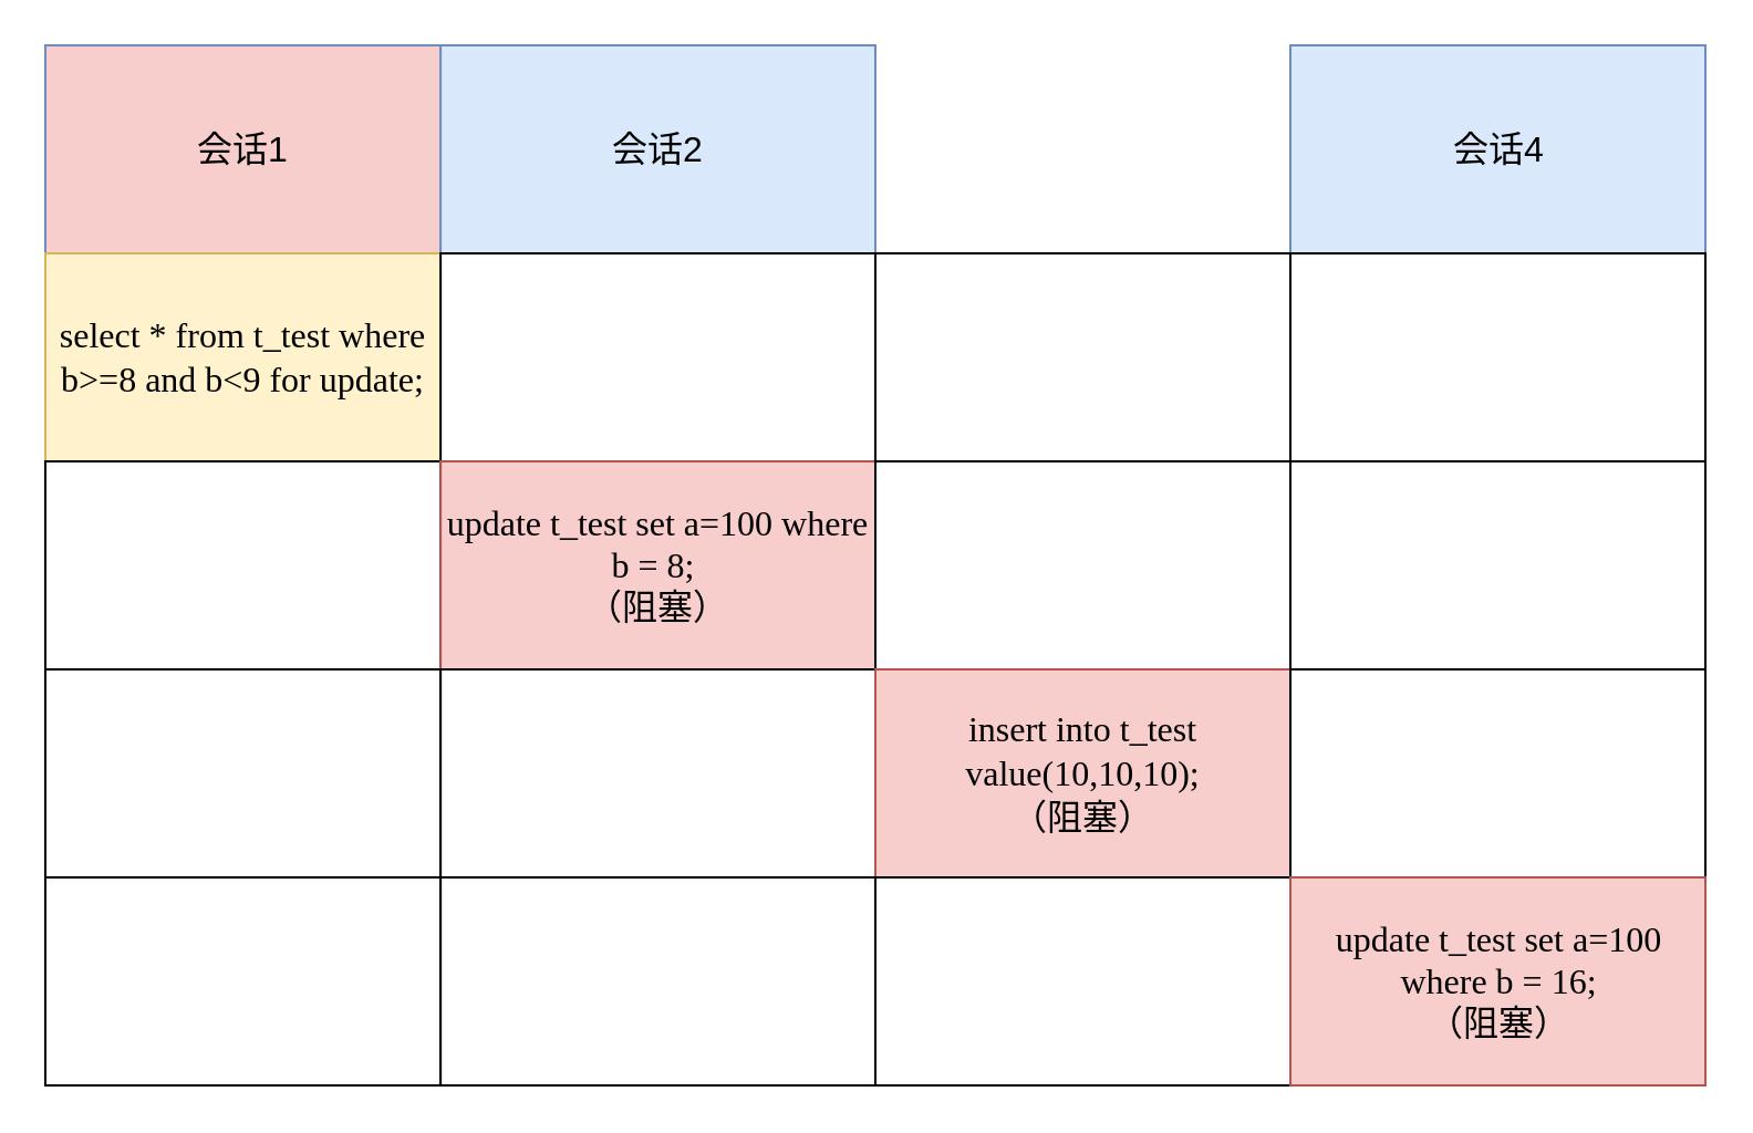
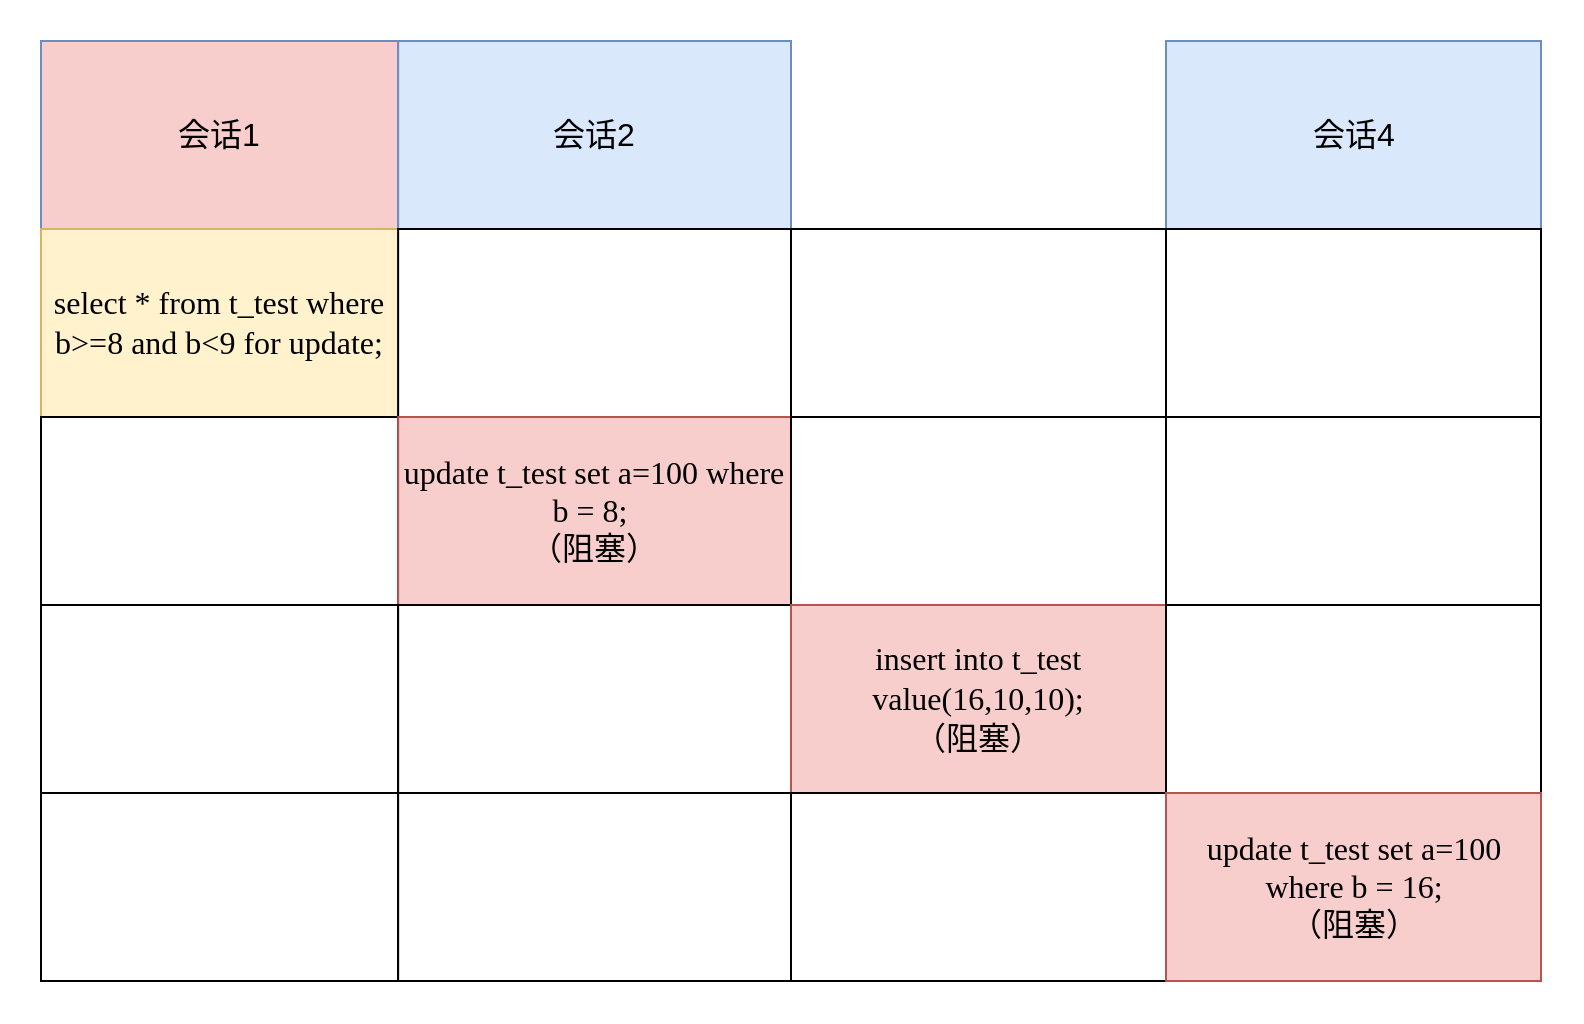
- <mxCell id="13" value="insert into t_test value(10,10,10);&lt;span style=&quot;color: rgb(51 , 51 , 51) ; font-family: &amp;#34;helvetica neue&amp;#34; , &amp;#34;helvetica&amp;#34; , &amp;#34;arial&amp;#34; , sans-serif ; font-size: 16px ; text-align: left&quot;&gt;&lt;br style=&quot;font-size: 16px&quot;&gt;&lt;/span&gt;&lt;span style=&quot;font-size: 16px&quot;&gt;（阻塞）&lt;br style=&quot;font-size: 16px&quot;&gt;&lt;/span&gt;" style="rounded=0;whiteSpace=wrap;html=1;fontSize=16;fontFamily=Times New Roman;align=center;fillColor=#f8cecc;strokeColor=#b85450;" vertex="1" parent="2"><mxGeometry x="375" y="282" width="187.5" height="94" as="geometry" /></mxCell>
+ <mxCell id="13" value="insert into t_test value(16,10,10);&lt;span style=&quot;color: rgb(51 , 51 , 51) ; font-family: &amp;#34;helvetica neue&amp;#34; , &amp;#34;helvetica&amp;#34; , &amp;#34;arial&amp;#34; , sans-serif ; font-size: 16px ; text-align: left&quot;&gt;&lt;br style=&quot;font-size: 16px&quot;&gt;&lt;/span&gt;&lt;span style=&quot;font-size: 16px&quot;&gt;（阻塞）&lt;br style=&quot;font-size: 16px&quot;&gt;&lt;/span&gt;" style="rounded=0;whiteSpace=wrap;html=1;fontSize=16;fontFamily=Times New Roman;align=center;fillColor=#f8cecc;strokeColor=#b85450;" vertex="1" parent="2"><mxGeometry x="375" y="282" width="187.5" height="94" as="geometry" /></mxCell>
